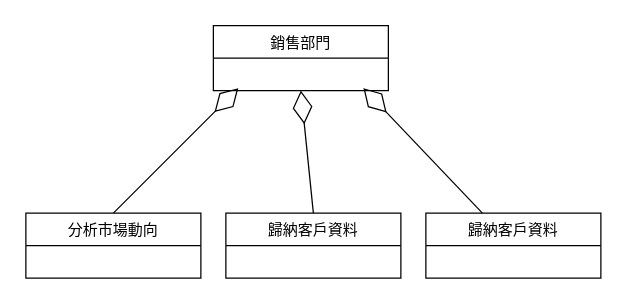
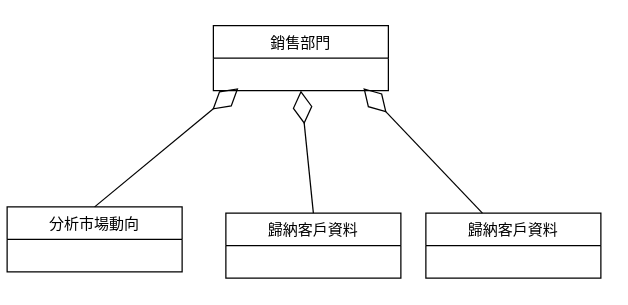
- <mxCell id="4" value="分析市場動向" style="swimlane;fontStyle=0;childLayout=stackLayout;horizontal=1;startSize=26;fillColor=none;horizontalStack=0;resizeParent=1;resizeParentMax=0;resizeLast=0;collapsible=1;marginBottom=0;" vertex="1" parent="1"><mxGeometry x="20" y="170" width="140" height="52" as="geometry" /></mxCell>
+ <mxCell id="4" value="分析市場動向" style="swimlane;fontStyle=0;childLayout=stackLayout;horizontal=1;startSize=26;fillColor=none;horizontalStack=0;resizeParent=1;resizeParentMax=0;resizeLast=0;collapsible=1;marginBottom=0;" vertex="1" parent="1"><mxGeometry x="5" y="165" width="140" height="52" as="geometry" /></mxCell>
